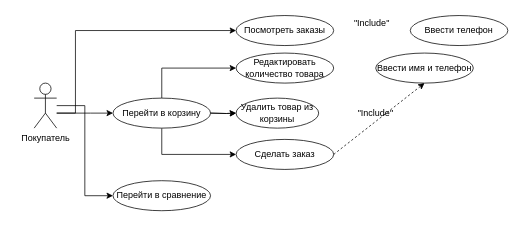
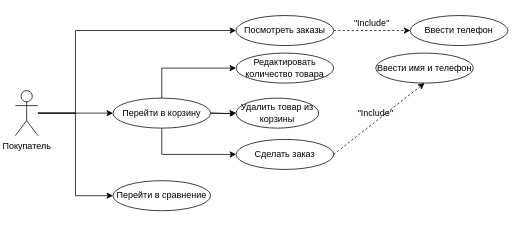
+ <mxCell id="20" value="" style="endArrow=classic;html=1;entryX=0;entryY=0.5;entryDx=0;entryDy=0;exitX=1;exitY=0.5;exitDx=0;exitDy=0;dashed=1;" edge="1" parent="1" target="19" source="13"><mxGeometry width="50" height="50" relative="1" as="geometry"><mxPoint x="575" y="147.5" as="sourcePoint" /><mxPoint x="181" y="302.5" as="targetPoint" /></mxGeometry></mxCell>
- <mxCell id="5" value="Покупатель" style="shape=umlActor;verticalLabelPosition=bottom;labelBackgroundColor=#ffffff;verticalAlign=top;html=1;outlineConnect=0;" vertex="1" parent="1"><mxGeometry x="45" y="110" width="30" height="60" as="geometry" /></mxCell>
+ <mxCell id="5" value="Покупатель" style="shape=umlActor;verticalLabelPosition=bottom;labelBackgroundColor=#ffffff;verticalAlign=top;html=1;outlineConnect=0;" vertex="1" parent="1"><mxGeometry x="20" y="120" width="30" height="60" as="geometry" /></mxCell>
